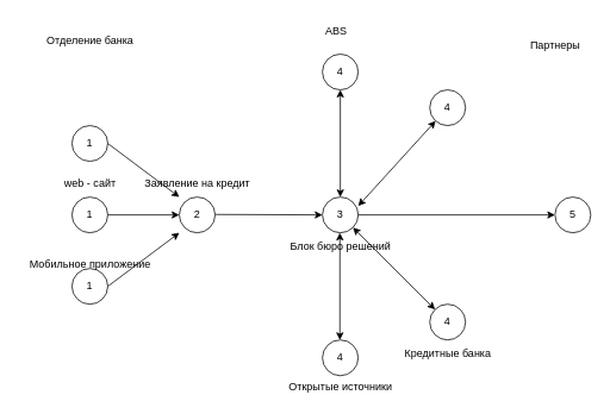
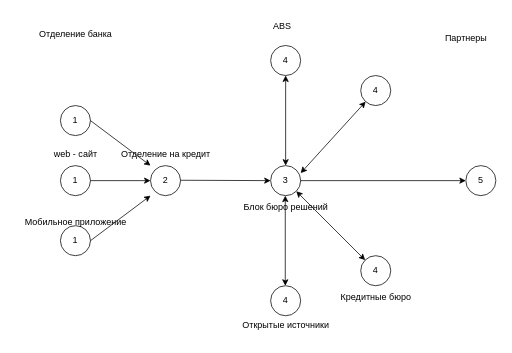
- <mxCell id="12" value="Заявление на кредит" style="text;html=1;align=center;verticalAlign=middle;resizable=0;points=[];autosize=1;fontColor=default;" parent="1" vertex="1"><mxGeometry x="150" y="190" width="140" height="30" as="geometry" /></mxCell>
+ <mxCell id="12" value="Отделение на кредит" style="text;html=1;align=center;verticalAlign=middle;resizable=0;points=[];autosize=1;fontColor=default;" parent="1" vertex="1"><mxGeometry x="150" y="190" width="140" height="30" as="geometry" /></mxCell>
- <mxCell id="26" value="Кредитные банка" style="text;html=1;align=center;verticalAlign=middle;resizable=0;points=[];autosize=1;strokeColor=none;fillColor=none;" vertex="1" parent="1"><mxGeometry x="440" y="380" width="120" height="30" as="geometry" /></mxCell>
+ <mxCell id="26" value="Кредитные бюро" style="text;html=1;align=center;verticalAlign=middle;resizable=0;points=[];autosize=1;strokeColor=none;fillColor=none;" vertex="1" parent="1"><mxGeometry x="440" y="380" width="120" height="30" as="geometry" /></mxCell>
